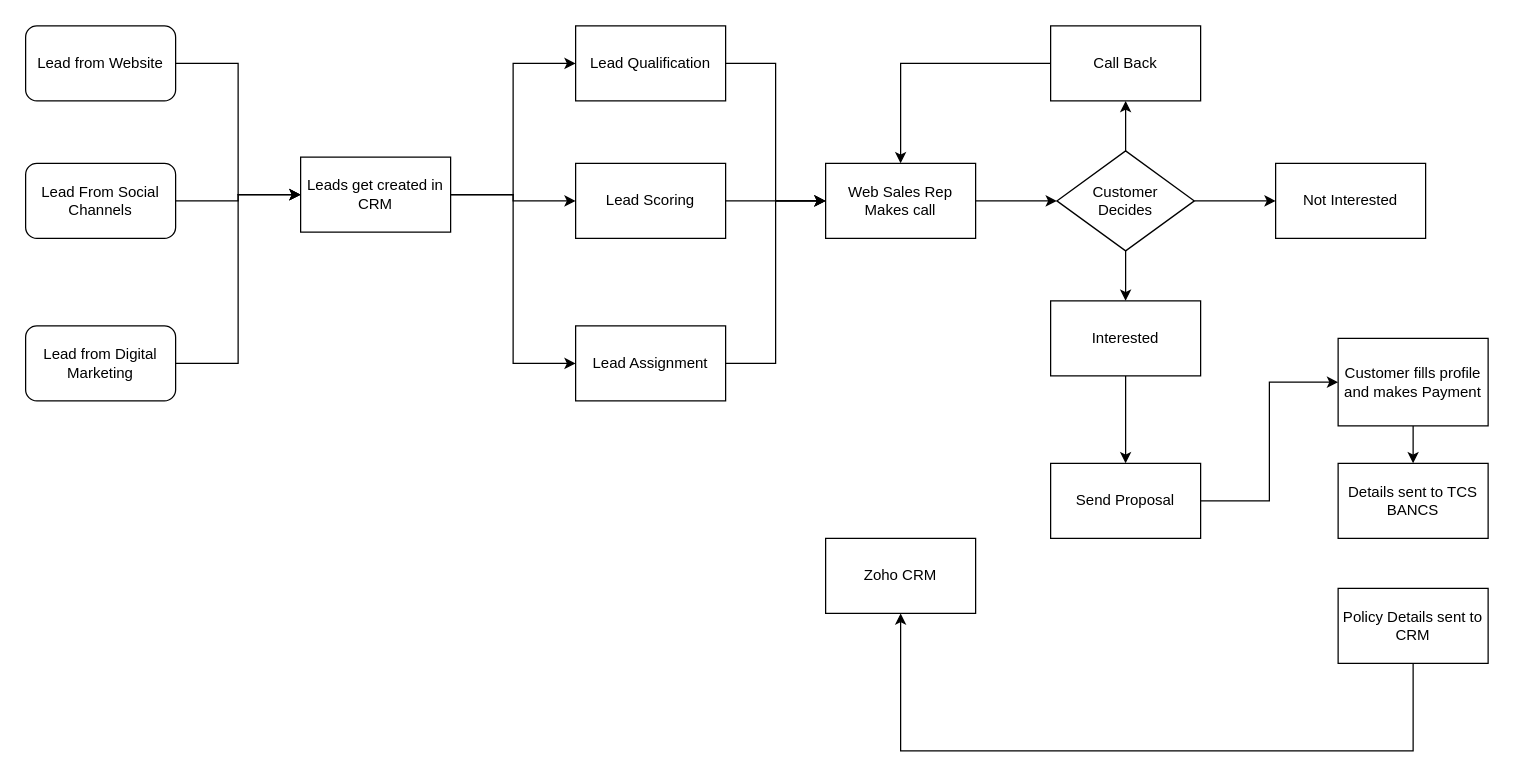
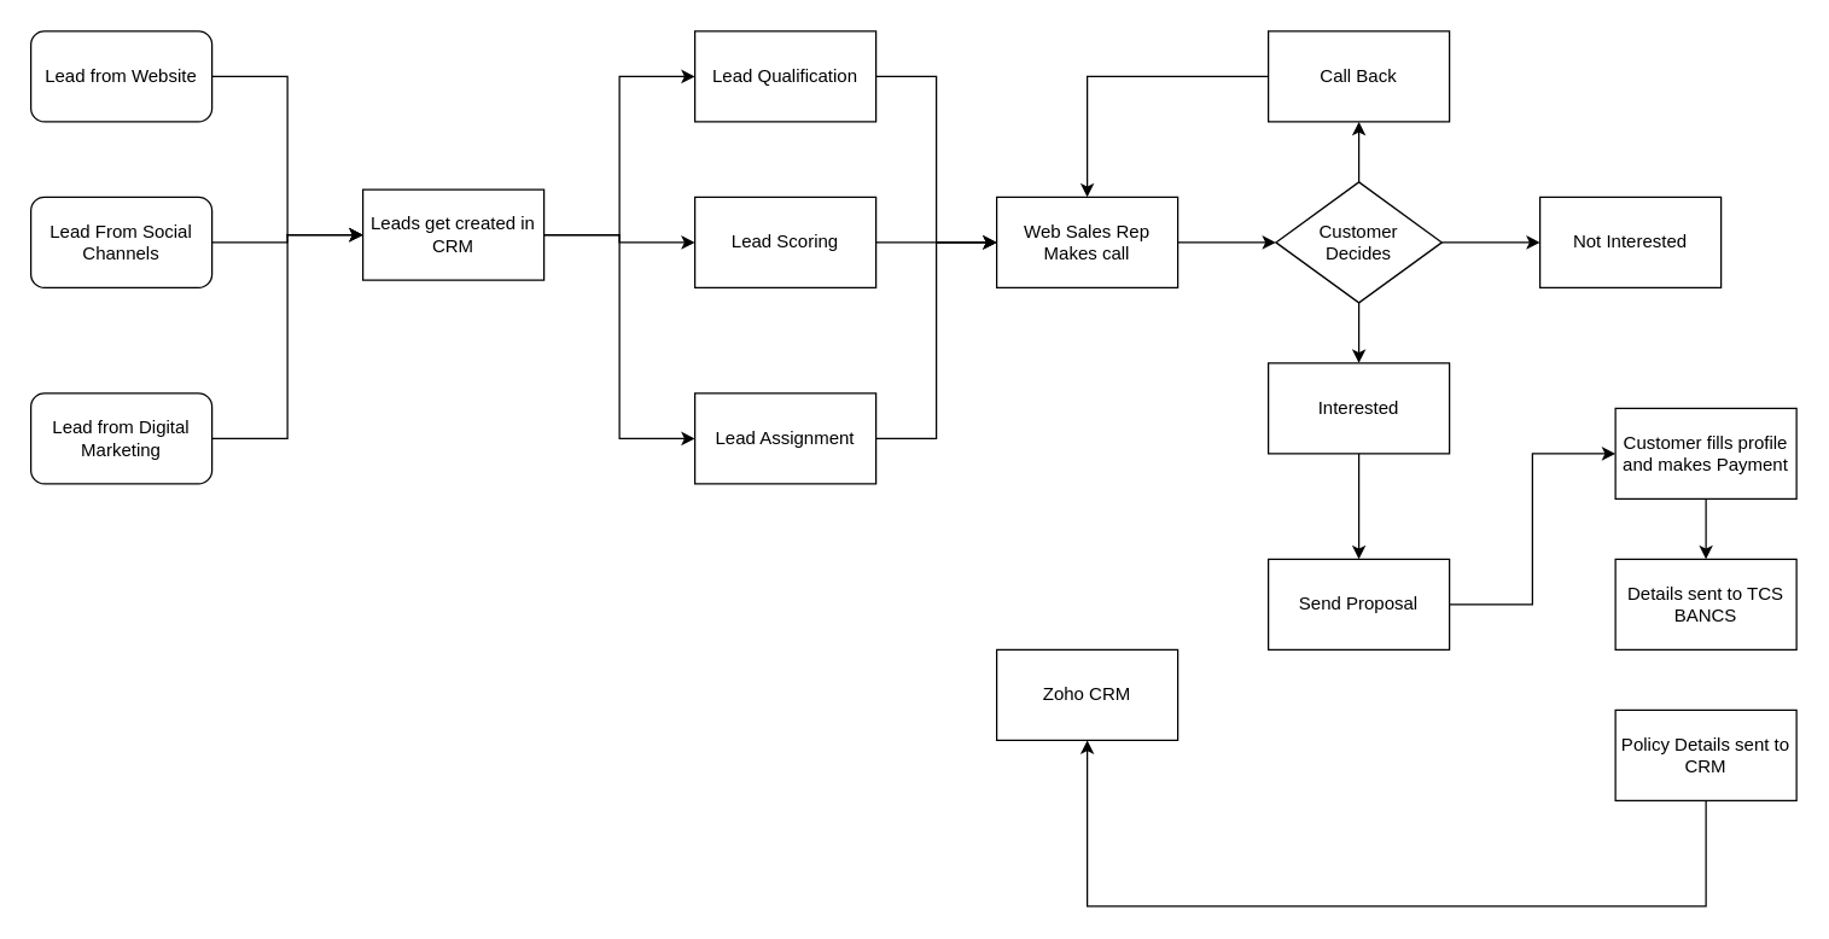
- <mxCell id="32" value="Customer fills profile and makes Payment" style="rounded=0;whiteSpace=wrap;html=1;" vertex="1" parent="1"><mxGeometry x="1070" y="270" width="120" height="70" as="geometry" /></mxCell>
+ <mxCell id="32" value="Customer fills profile and makes Payment" style="rounded=0;whiteSpace=wrap;html=1;" vertex="1" parent="1"><mxGeometry x="1070" y="270" width="120" height="60" as="geometry" /></mxCell>
